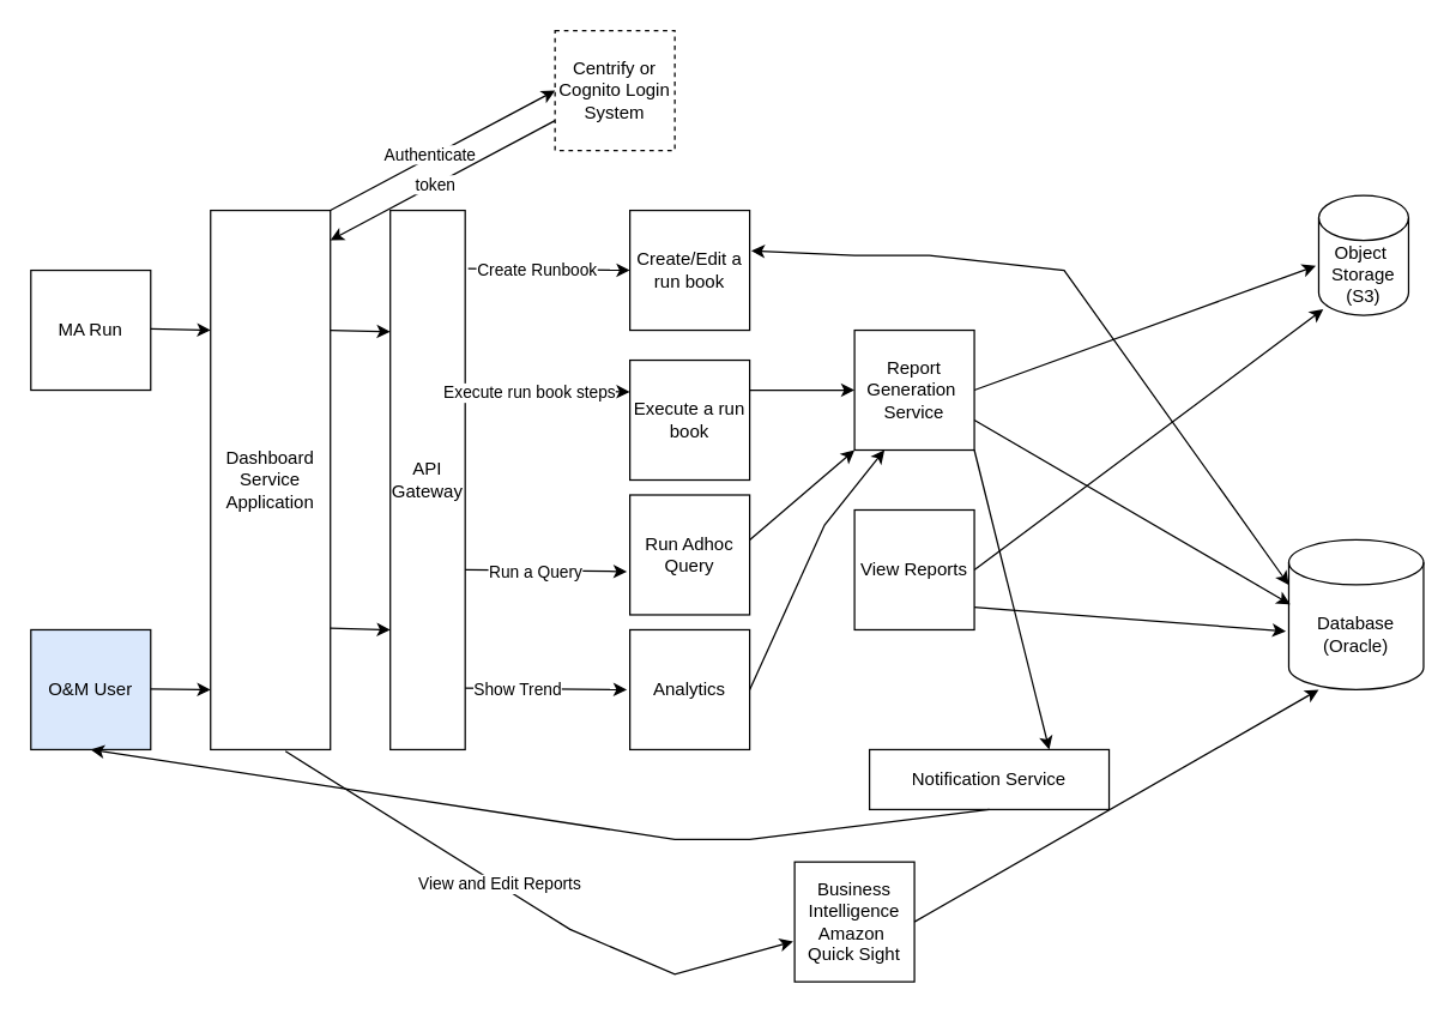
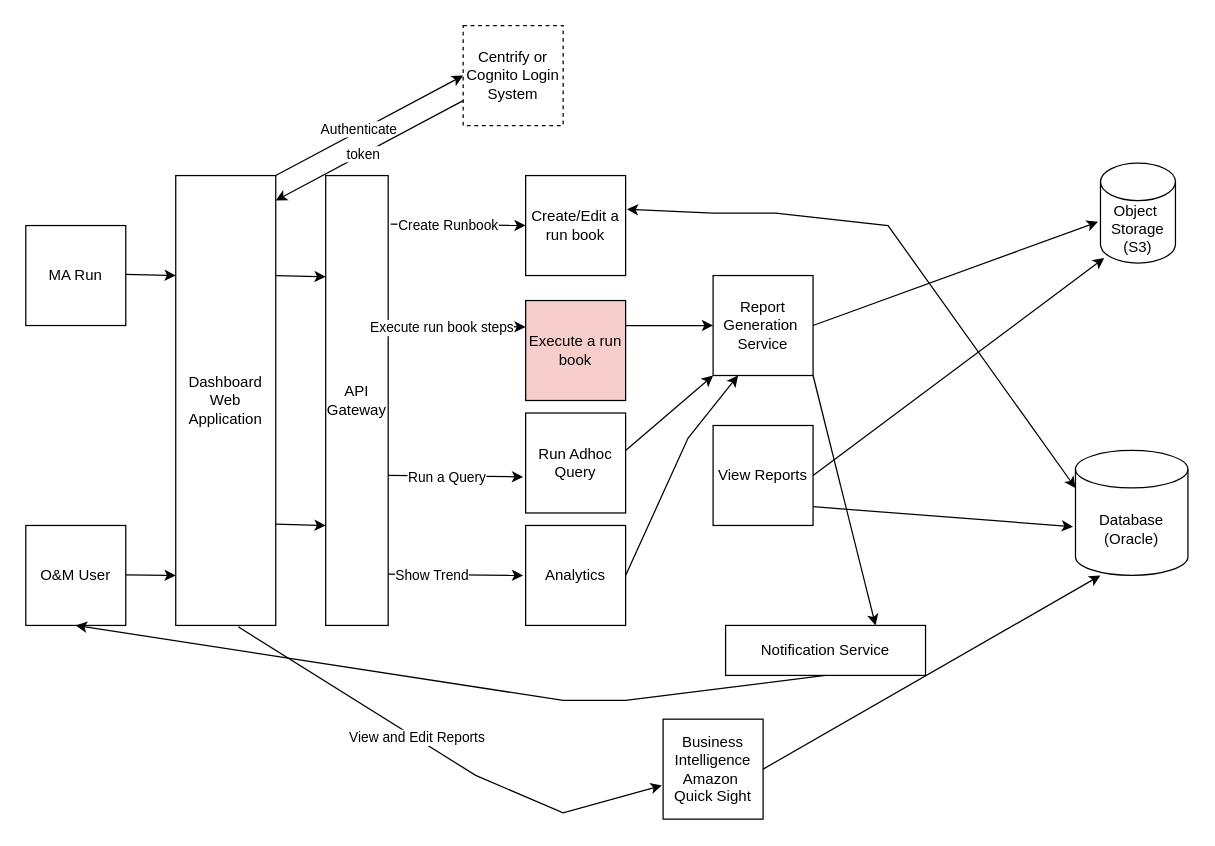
- <mxCell id="11" value="Execute a run book" style="whiteSpace=wrap;html=1;aspect=fixed;" vertex="1" parent="1"><mxGeometry x="420" y="240" width="80" height="80" as="geometry" /></mxCell>
+ <mxCell id="11" value="Execute a run book" style="whiteSpace=wrap;html=1;aspect=fixed;fillColor=#f8cecc;" vertex="1" parent="1"><mxGeometry x="420" y="240" width="80" height="80" as="geometry" /></mxCell>
- <mxCell id="5" value="Dashboard&lt;br&gt;Service&lt;br&gt;Application" style="rounded=0;whiteSpace=wrap;html=1;" vertex="1" parent="1"><mxGeometry x="140" y="140" width="80" height="360" as="geometry" /></mxCell>
+ <mxCell id="5" value="Dashboard&lt;br&gt;Web&lt;br&gt;Application" style="rounded=0;whiteSpace=wrap;html=1;" vertex="1" parent="1"><mxGeometry x="140" y="140" width="80" height="360" as="geometry" /></mxCell>
- <mxCell id="36" value="" style="endArrow=classic;html=1;rounded=0;exitX=1;exitY=0.75;exitDx=0;exitDy=0;entryX=0.011;entryY=0.43;entryDx=0;entryDy=0;entryPerimeter=0;" edge="1" parent="1" source="20" target="22"><mxGeometry width="50" height="50" relative="1" as="geometry"><mxPoint x="650" y="290" as="sourcePoint" /><mxPoint x="700" y="240" as="targetPoint" /><Array as="points" /></mxGeometry></mxCell>
- <mxCell id="3" value="O&amp;amp;M User&lt;br&gt;" style="whiteSpace=wrap;html=1;aspect=fixed;fillColor=#dae8fc;" vertex="1" parent="1"><mxGeometry y="420" width="80" height="80" as="geometry" x="20" /></mxCell>
+ <mxCell id="3" value="O&amp;amp;M User&lt;br&gt;" style="whiteSpace=wrap;html=1;aspect=fixed;" vertex="1" parent="1"><mxGeometry y="420" width="80" height="80" as="geometry" x="20" /></mxCell>
